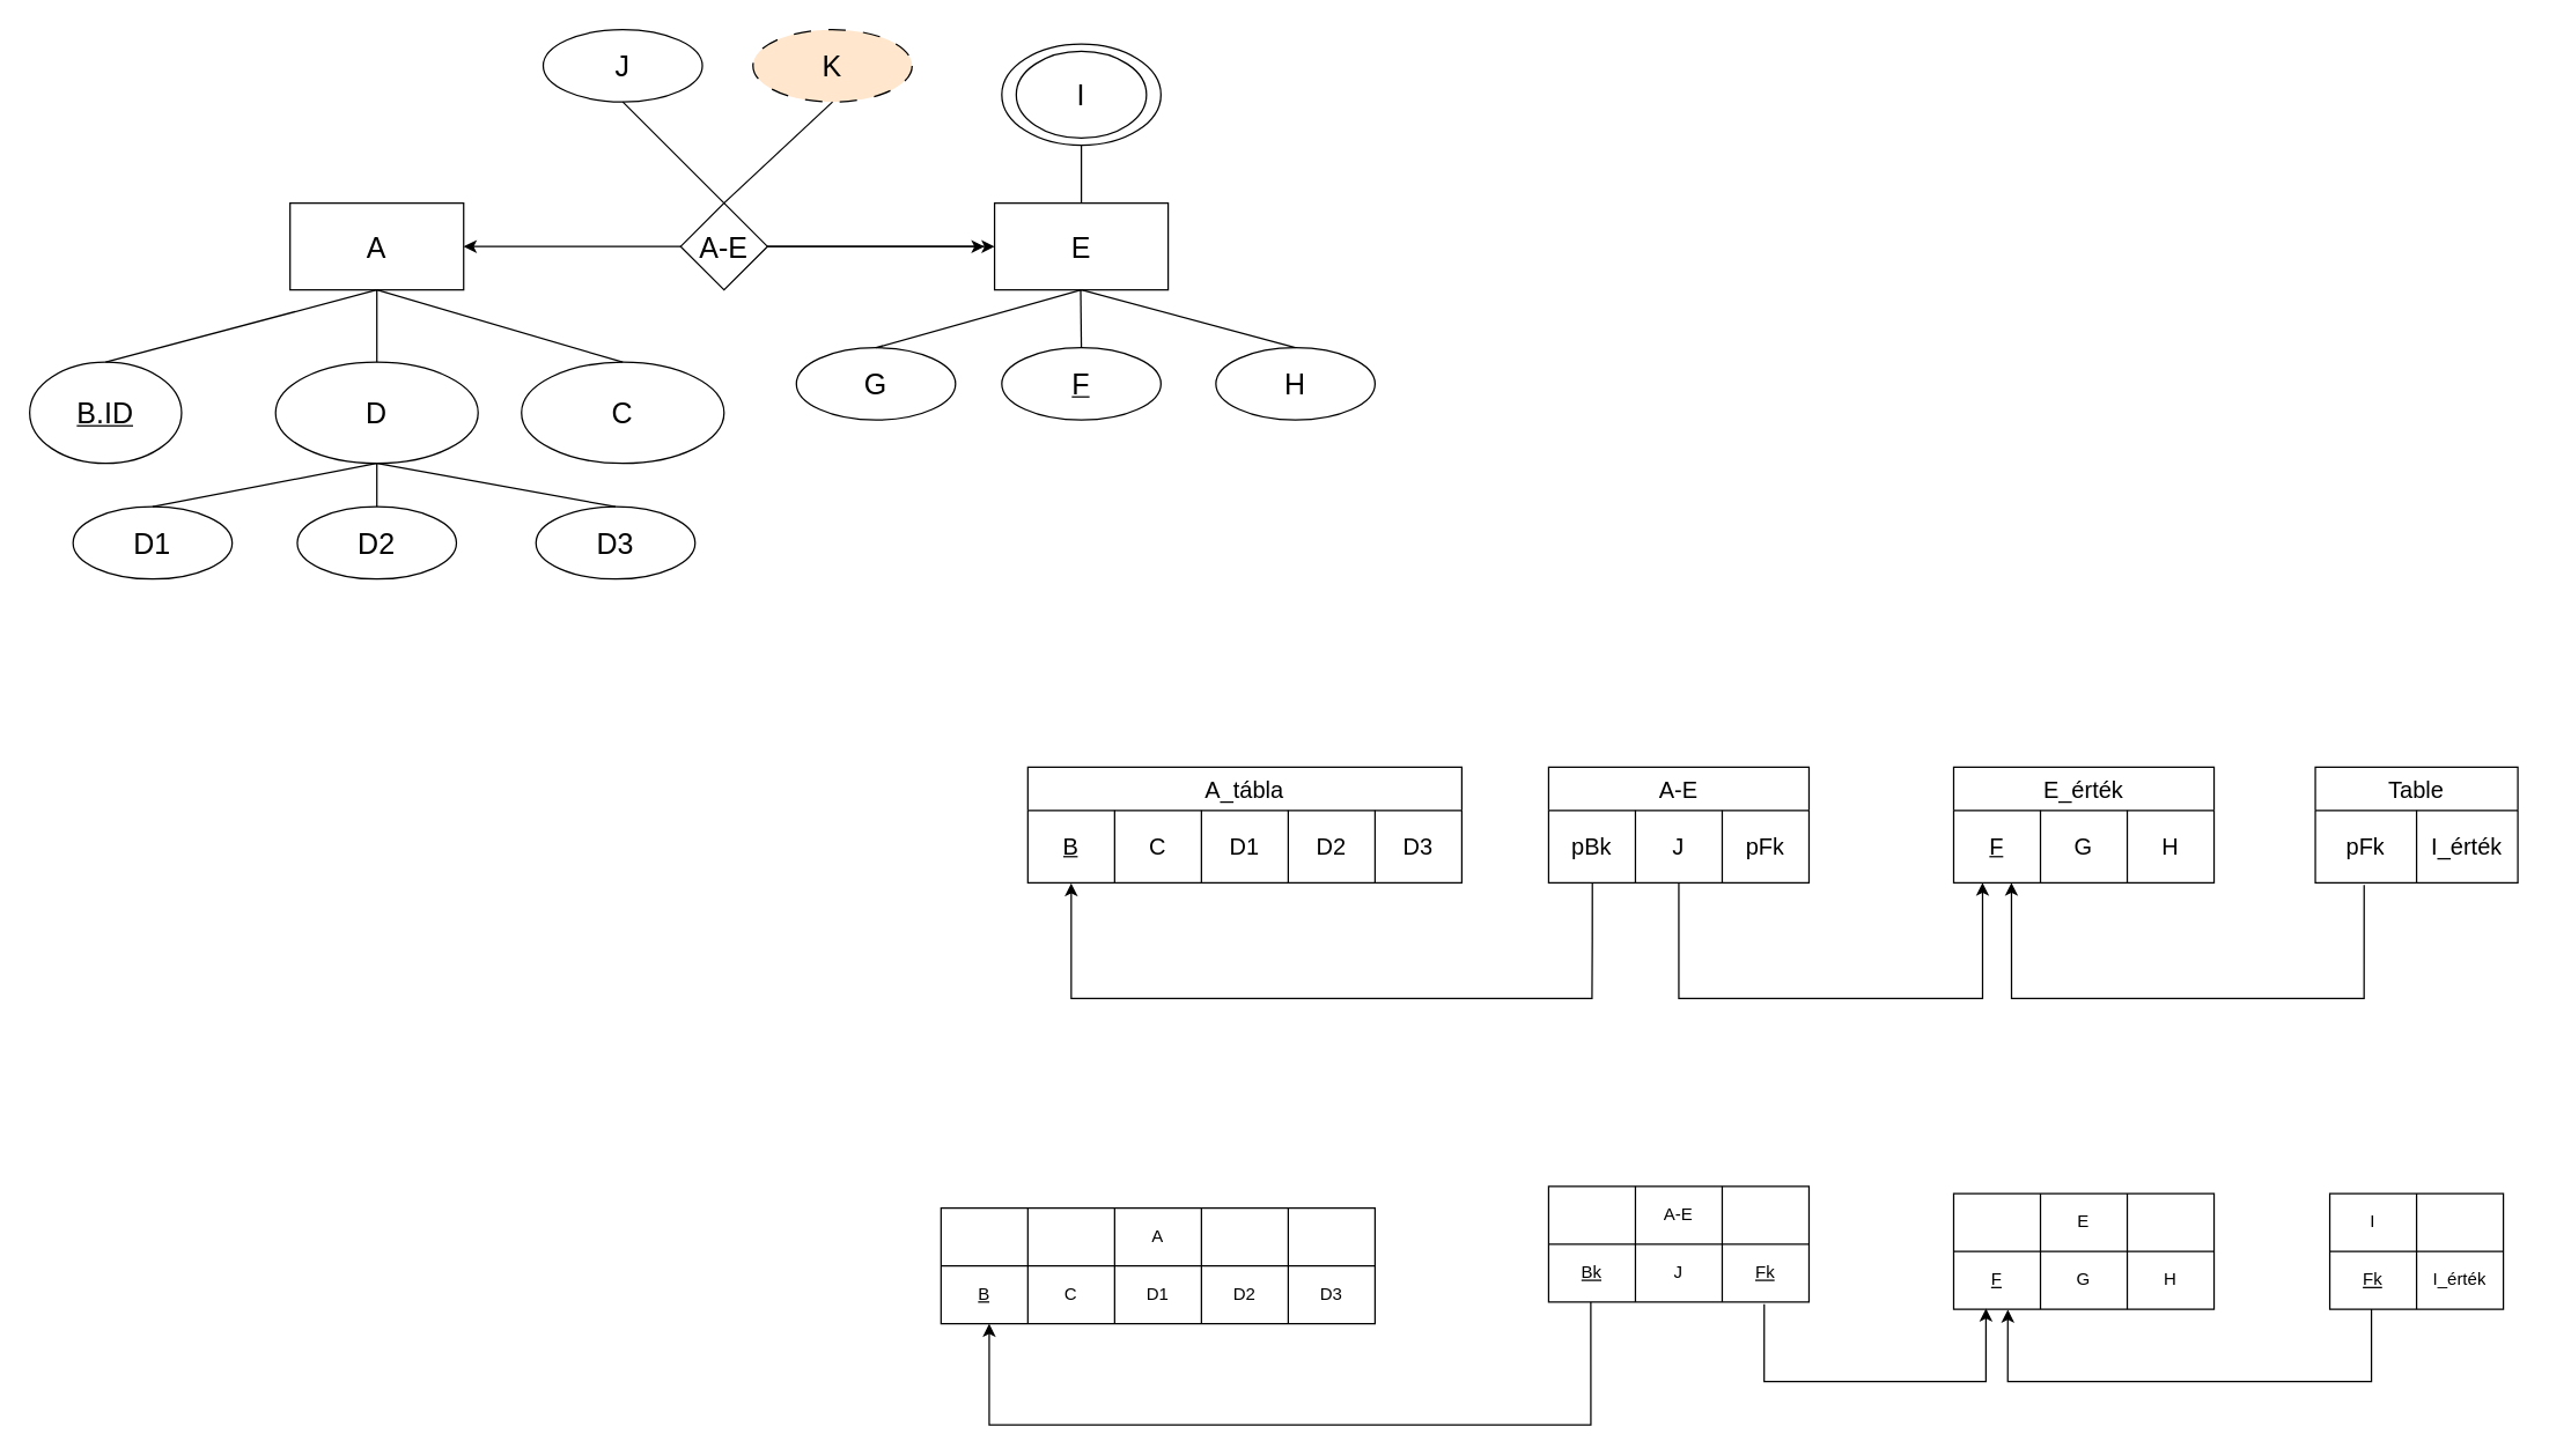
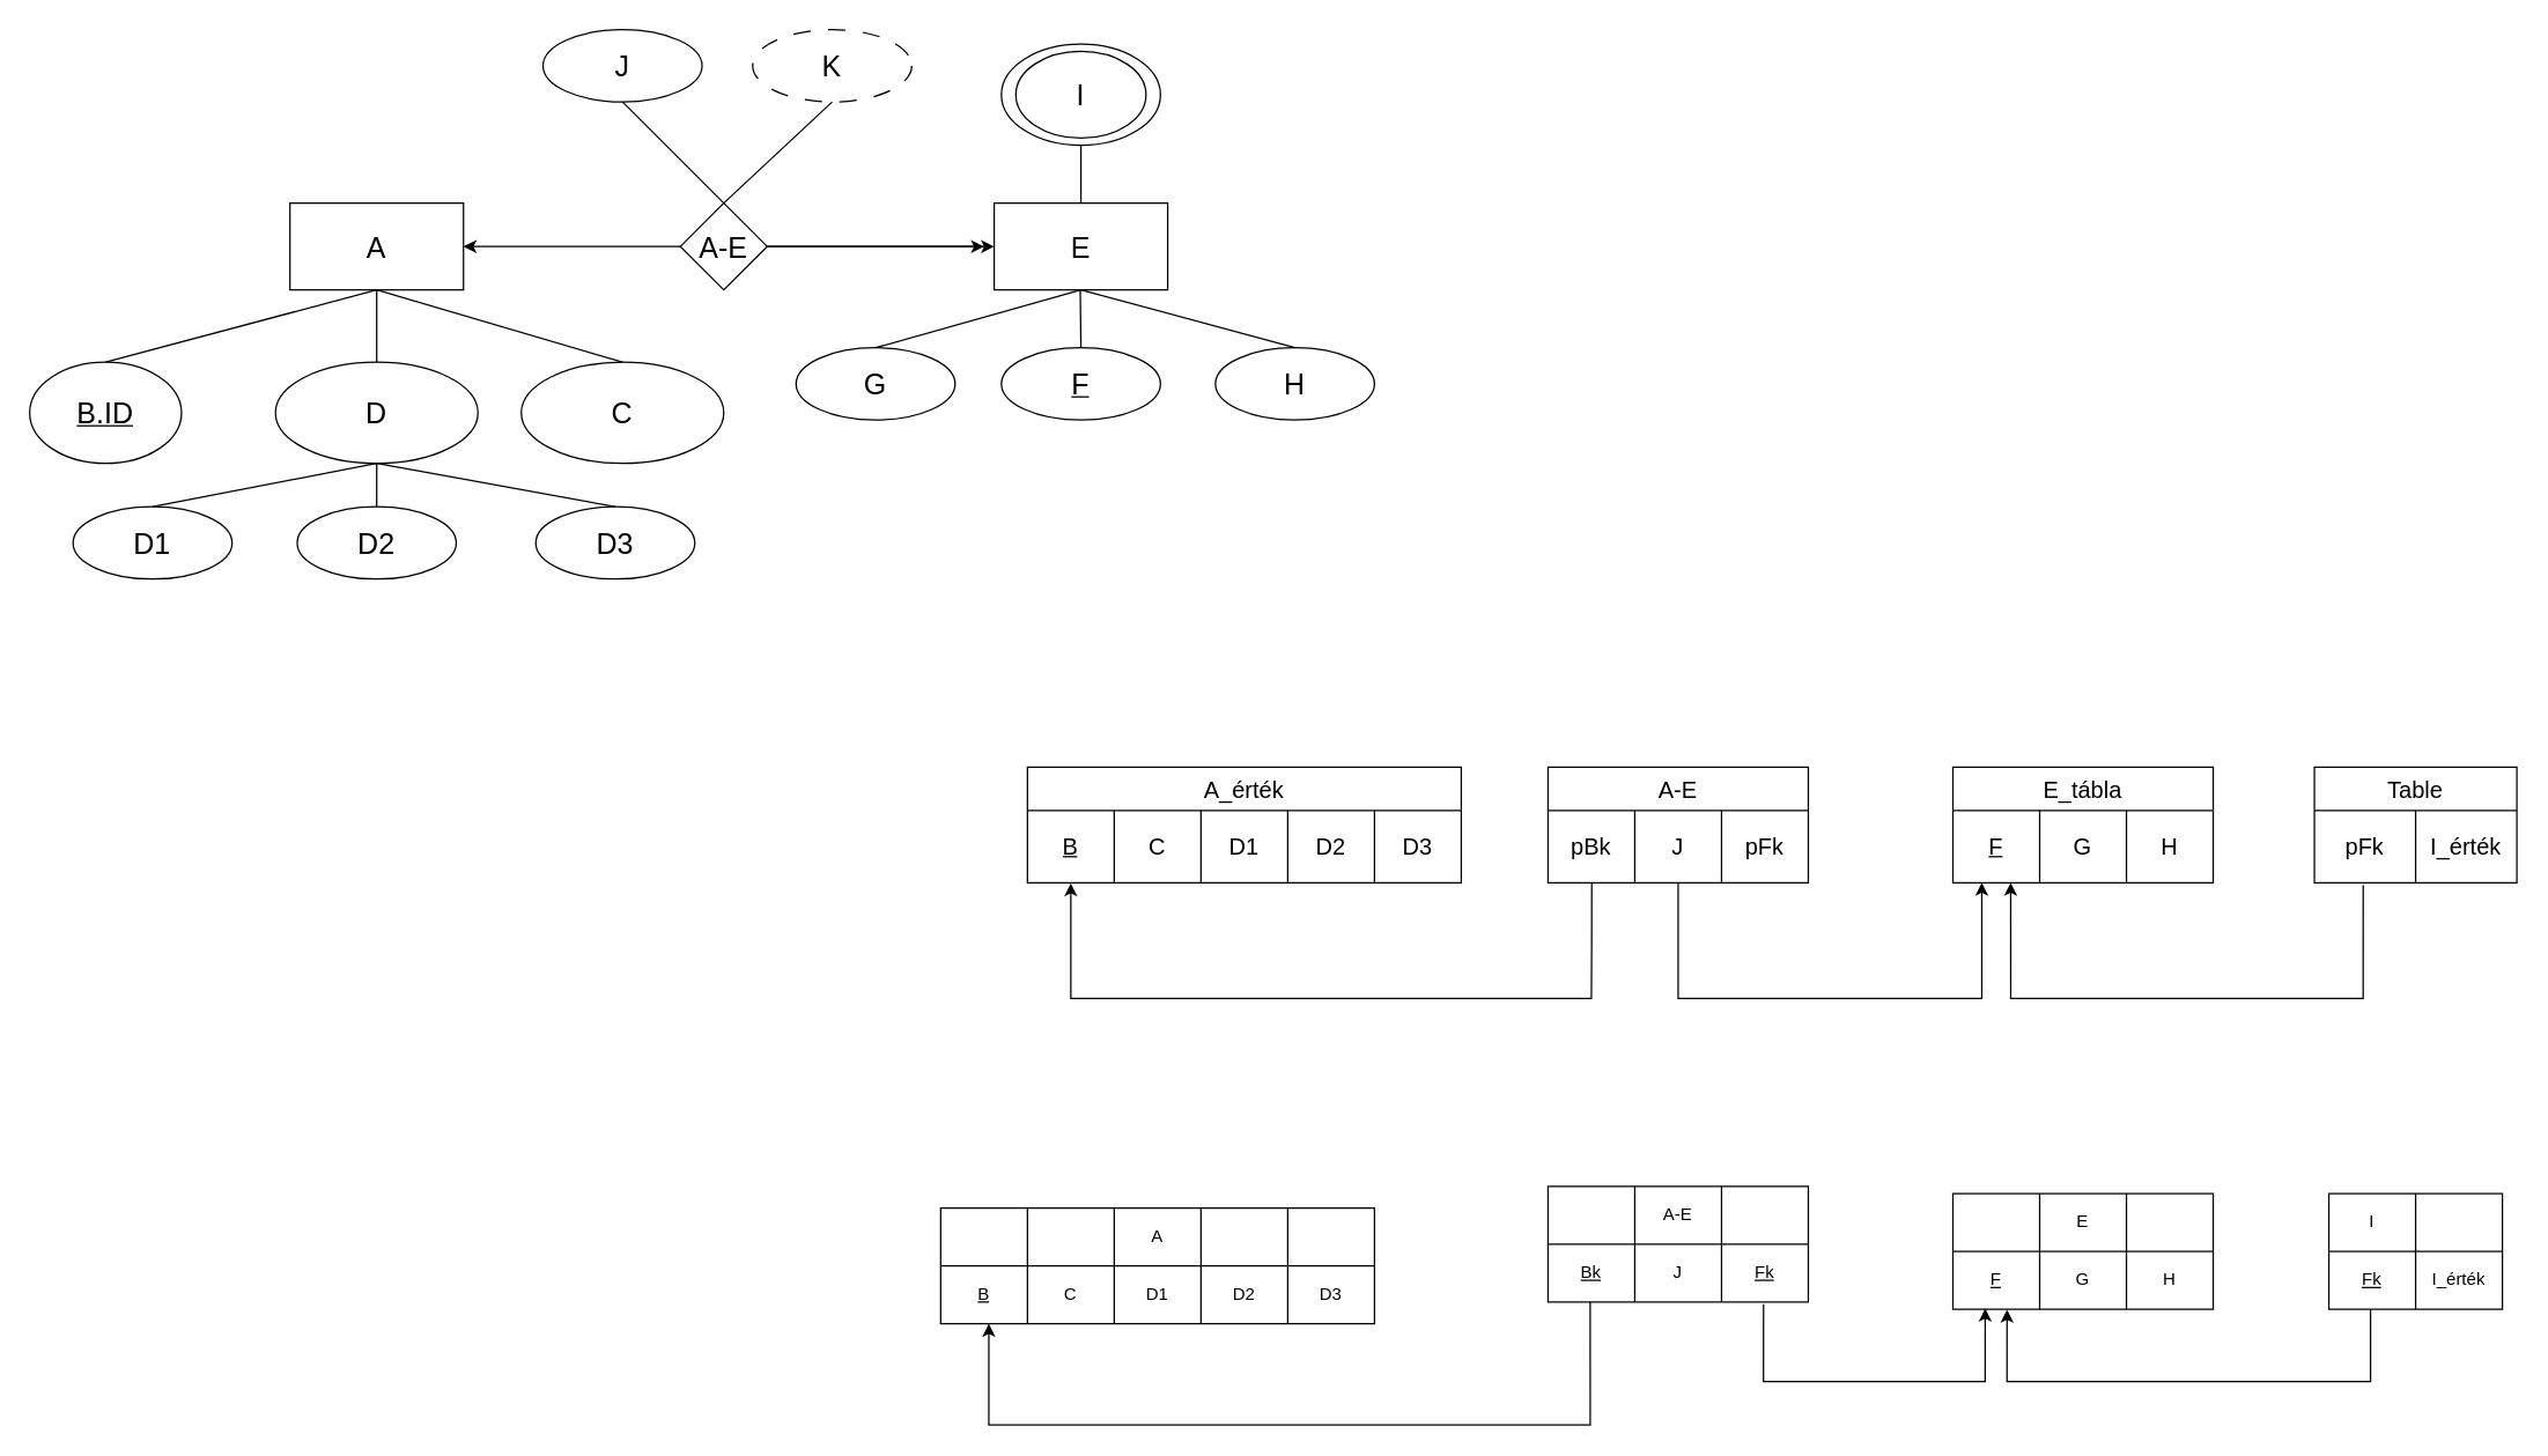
- <mxCell id="29" value="&lt;font style=&quot;font-size: 20px;&quot;&gt;K&lt;/font&gt;" style="ellipse;whiteSpace=wrap;html=1;dashed=1;dashPattern=12 12;fillColor=#ffe6cc;" parent="1" vertex="1"><mxGeometry x="520" y="20" width="110" height="50" as="geometry" /></mxCell>
+ <mxCell id="29" value="&lt;font style=&quot;font-size: 20px;&quot;&gt;K&lt;/font&gt;" style="ellipse;whiteSpace=wrap;html=1;dashed=1;dashPattern=12 12;" parent="1" vertex="1"><mxGeometry x="520" y="20" width="110" height="50" as="geometry" /></mxCell>
- <mxCell id="73" value="A_tábla" style="shape=table;startSize=30;container=1;collapsible=0;childLayout=tableLayout;strokeColor=default;fontSize=16;" vertex="1" parent="1"><mxGeometry x="710" y="530" width="300" height="80" as="geometry" /></mxCell>
+ <mxCell id="73" value="A_érték" style="shape=table;startSize=30;container=1;collapsible=0;childLayout=tableLayout;strokeColor=default;fontSize=16;" vertex="1" parent="1"><mxGeometry x="710" y="530" width="300" height="80" as="geometry" /></mxCell>
- <mxCell id="87" value="E_érték" style="shape=table;startSize=30;container=1;collapsible=0;childLayout=tableLayout;strokeColor=default;fontSize=16;" vertex="1" parent="1"><mxGeometry x="1350" y="530" width="180" height="80" as="geometry" /></mxCell>
+ <mxCell id="87" value="E_tábla" style="shape=table;startSize=30;container=1;collapsible=0;childLayout=tableLayout;strokeColor=default;fontSize=16;" vertex="1" parent="1"><mxGeometry x="1350" y="530" width="180" height="80" as="geometry" /></mxCell>
